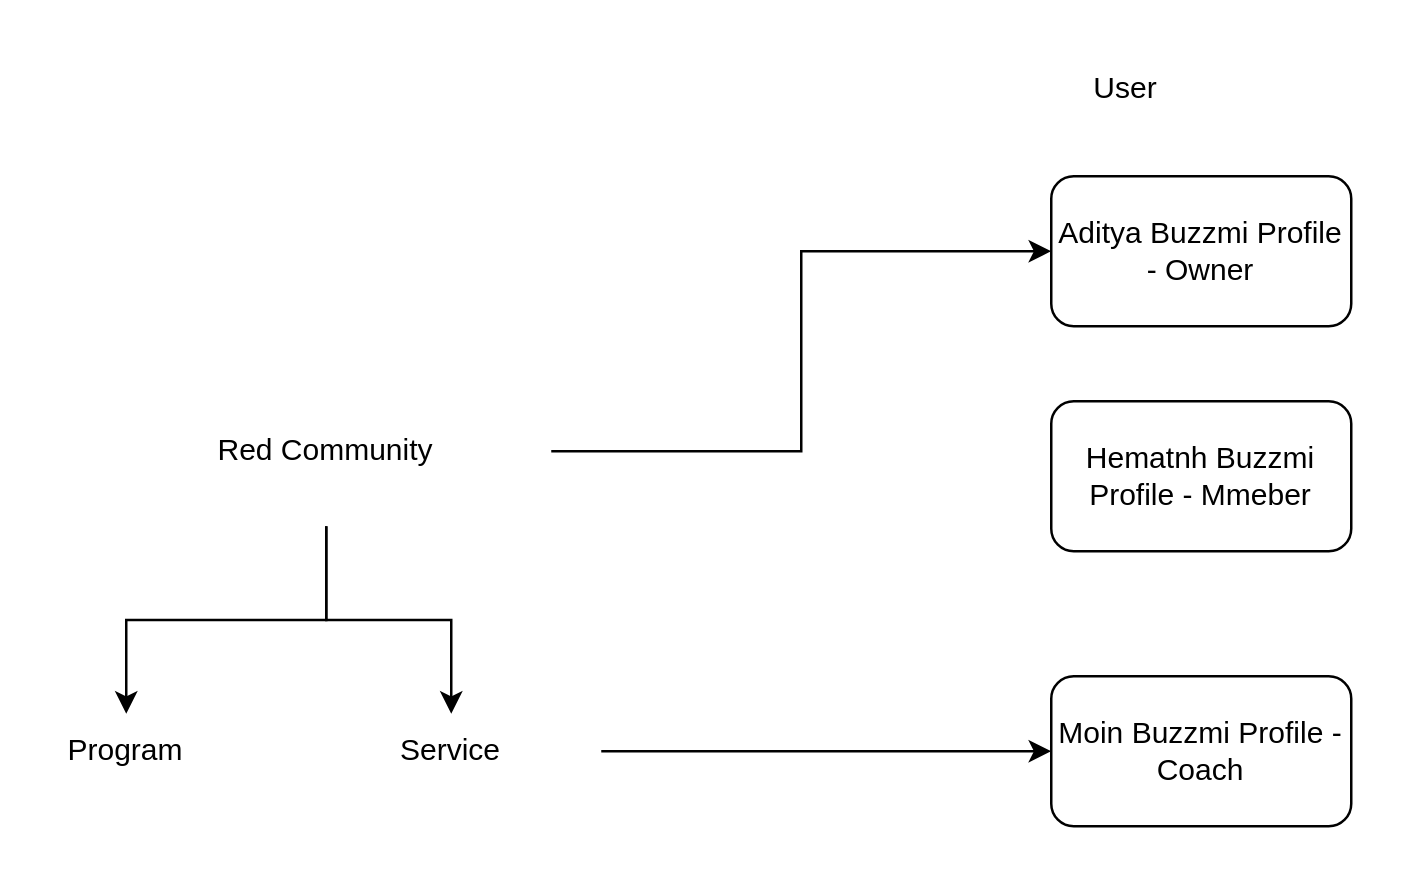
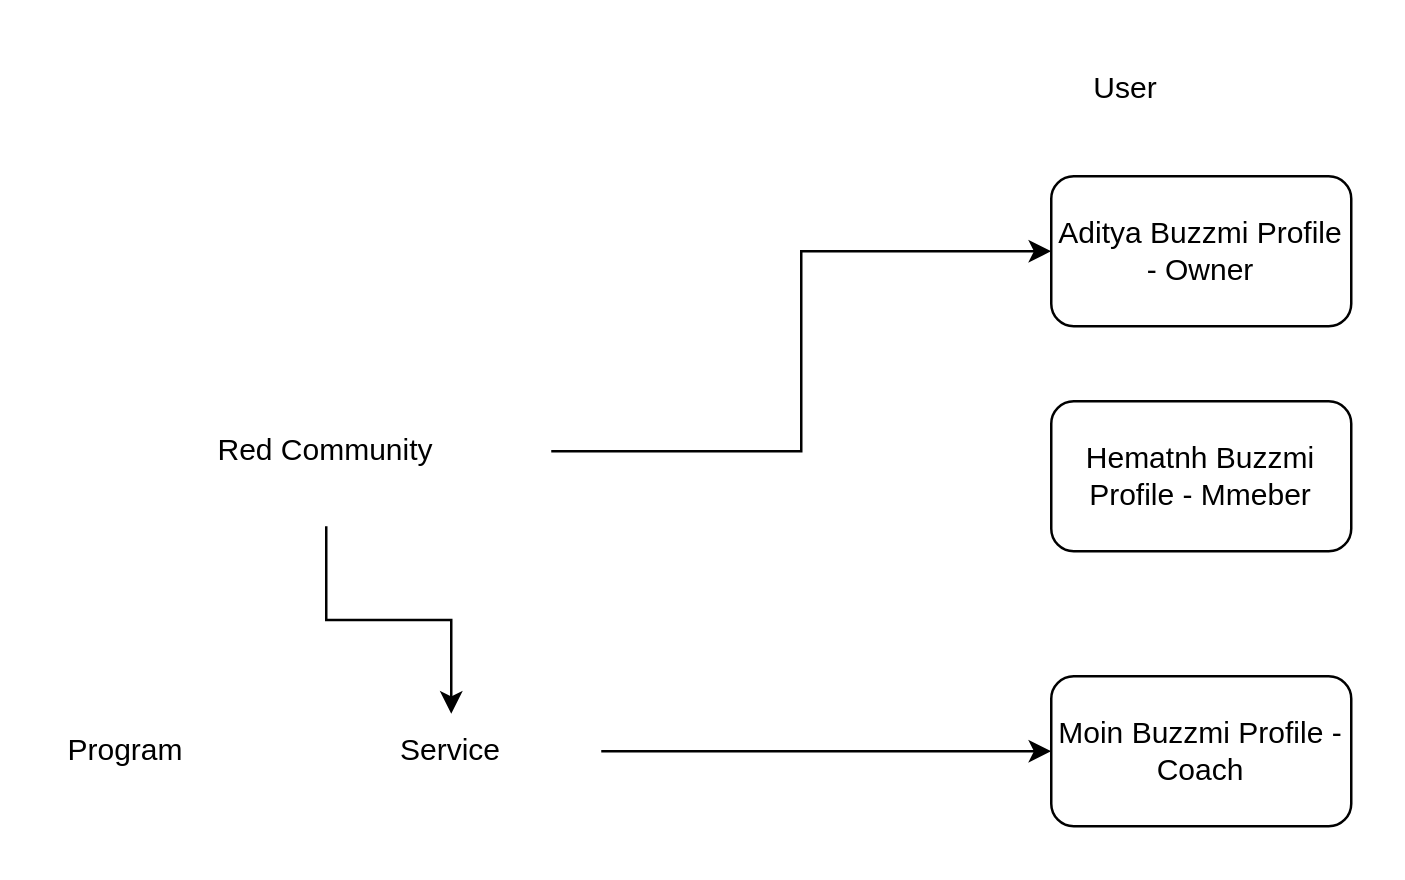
- <mxCell id="2" value="" style="edgeStyle=orthogonalEdgeStyle;rounded=0;orthogonalLoop=1;jettySize=auto;html=1;" edge="1" parent="1" source="5" target="12"><mxGeometry relative="1" as="geometry" /></mxCell>
